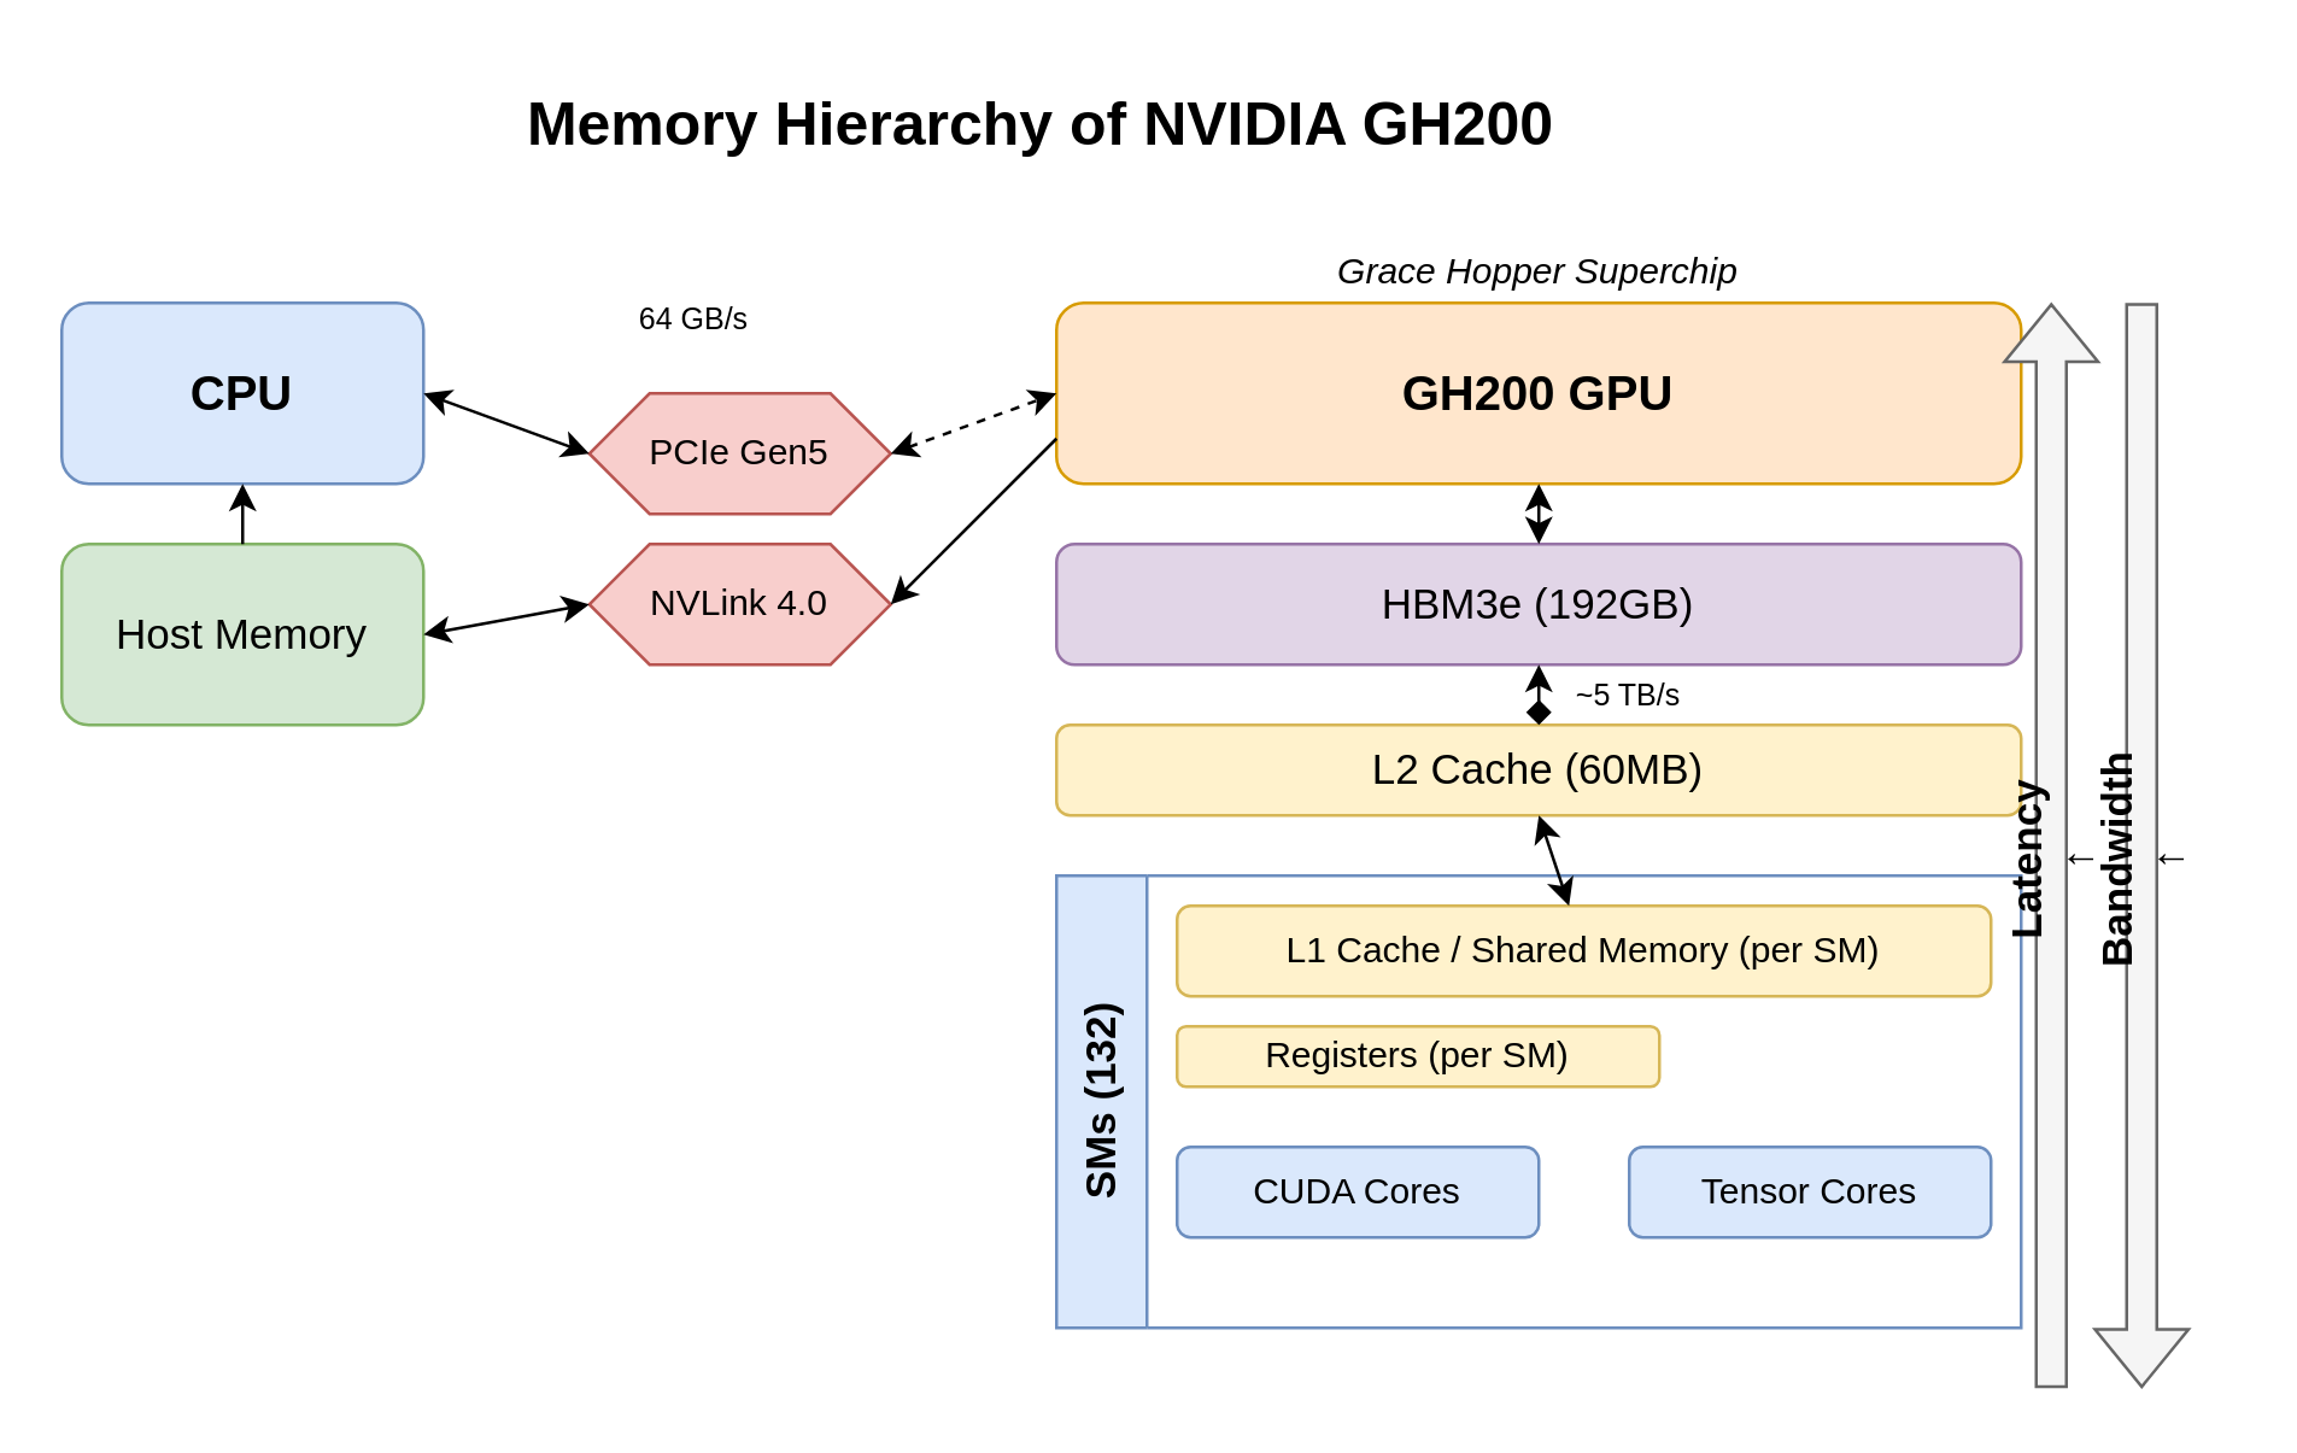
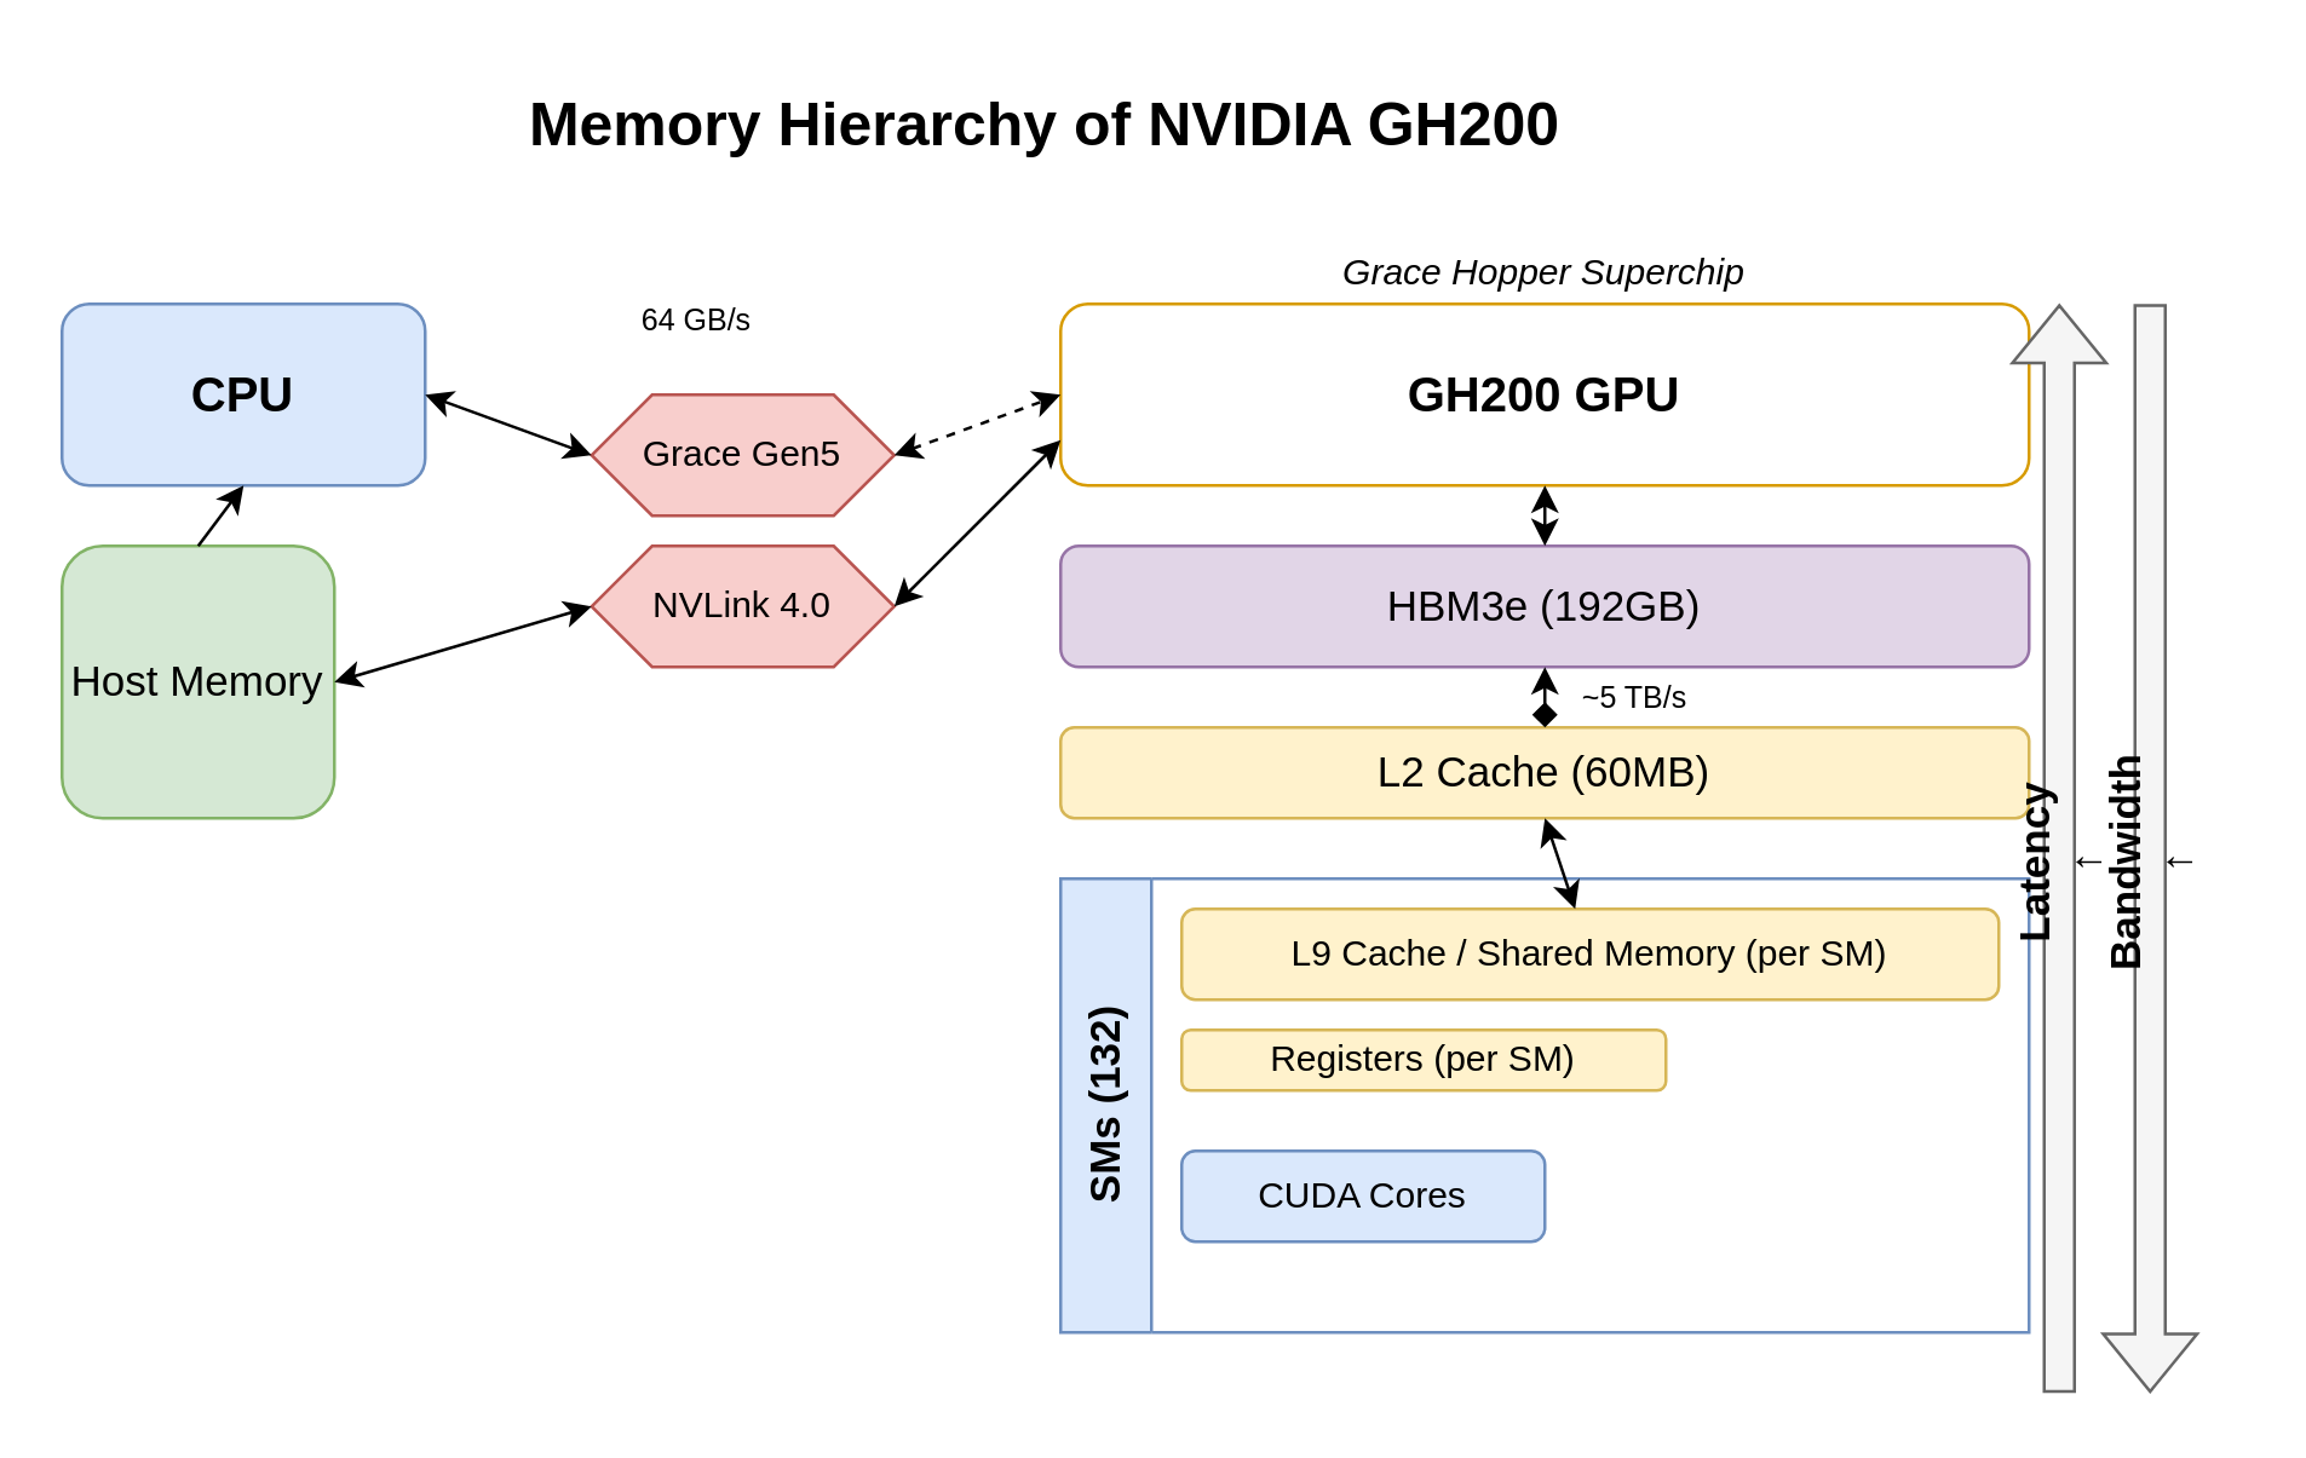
- <mxCell id="7" value="GH200 GPU" style="rounded=1;whiteSpace=wrap;html=1;fillColor=#ffe6cc;strokeColor=#d79b00;fontSize=16;fontStyle=1" vertex="1" parent="1"><mxGeometry x="350" y="100" width="320" height="60" as="geometry" /></mxCell>
+ <mxCell id="7" value="GH200 GPU" style="rounded=1;whiteSpace=wrap;html=1;fillColor=#ffffff;strokeColor=#d79b00;fontSize=16;fontStyle=1;" vertex="1" parent="1"><mxGeometry x="350" y="100" width="320" height="60" as="geometry" /></mxCell>
- <mxCell id="20" value="" style="endArrow=none;startArrow=classic;html=1;rounded=0;exitX=1;exitY=0.5;exitDx=0;exitDy=0;entryX=0;entryY=0.75;entryDx=0;entryDy=0;" edge="1" parent="1" source="6" target="7"><mxGeometry width="50" height="50" relative="1" as="geometry"><mxPoint x="320" y="310" as="sourcePoint" /><mxPoint x="370" y="260" as="targetPoint" /></mxGeometry></mxCell>
+ <mxCell id="20" value="" style="endArrow=classic;startArrow=classic;html=1;rounded=0;exitX=1;exitY=0.5;exitDx=0;exitDy=0;entryX=0;entryY=0.75;entryDx=0;entryDy=0;" edge="1" parent="1" source="6" target="7"><mxGeometry width="50" height="50" relative="1" as="geometry"><mxPoint x="320" y="310" as="sourcePoint" /><mxPoint x="370" y="260" as="targetPoint" /></mxGeometry></mxCell>
- <mxCell id="5" value="PCIe Gen5" style="shape=hexagon;perimeter=hexagonPerimeter2;whiteSpace=wrap;html=1;fixedSize=1;fillColor=#f8cecc;strokeColor=#b85450;fontSize=12" vertex="1" parent="1"><mxGeometry x="195" y="130" width="100" height="40" as="geometry" /></mxCell>
+ <mxCell id="5" value="Grace Gen5" style="shape=hexagon;perimeter=hexagonPerimeter2;whiteSpace=wrap;html=1;fixedSize=1;fillColor=#f8cecc;strokeColor=#b85450;fontSize=12" vertex="1" parent="1"><mxGeometry x="195" y="130" width="100" height="40" as="geometry" /></mxCell>
- <mxCell id="4" value="Host Memory" style="rounded=1;whiteSpace=wrap;html=1;fillColor=#d5e8d4;strokeColor=#82b366;fontSize=14" vertex="1" parent="1"><mxGeometry x="20" y="180" width="120" height="60" as="geometry" /></mxCell>
+ <mxCell id="4" value="Host Memory" style="rounded=1;whiteSpace=wrap;html=1;fillColor=#d5e8d4;strokeColor=#82b366;fontSize=14" vertex="1" parent="1"><mxGeometry x="20" y="180" width="90" height="90" as="geometry" /></mxCell>
- <mxCell id="12" value="L1 Cache / Shared Memory (per SM)" style="rounded=1;whiteSpace=wrap;html=1;fillColor=#fff2cc;strokeColor=#d6b656;fontSize=12" vertex="1" parent="11"><mxGeometry x="40" y="10" width="270" height="30" as="geometry" /></mxCell>
+ <mxCell id="12" value="L9 Cache / Shared Memory (per SM)" style="rounded=1;whiteSpace=wrap;html=1;fillColor=#fff2cc;strokeColor=#d6b656;fontSize=12" vertex="1" parent="11"><mxGeometry x="40" y="10" width="270" height="30" as="geometry" /></mxCell>
- <mxCell id="15" value="Tensor Cores" style="rounded=1;whiteSpace=wrap;html=1;fillColor=#dae8fc;strokeColor=#6c8ebf;fontSize=12" vertex="1" parent="11"><mxGeometry x="190" y="90" width="120" height="30" as="geometry" /></mxCell>
